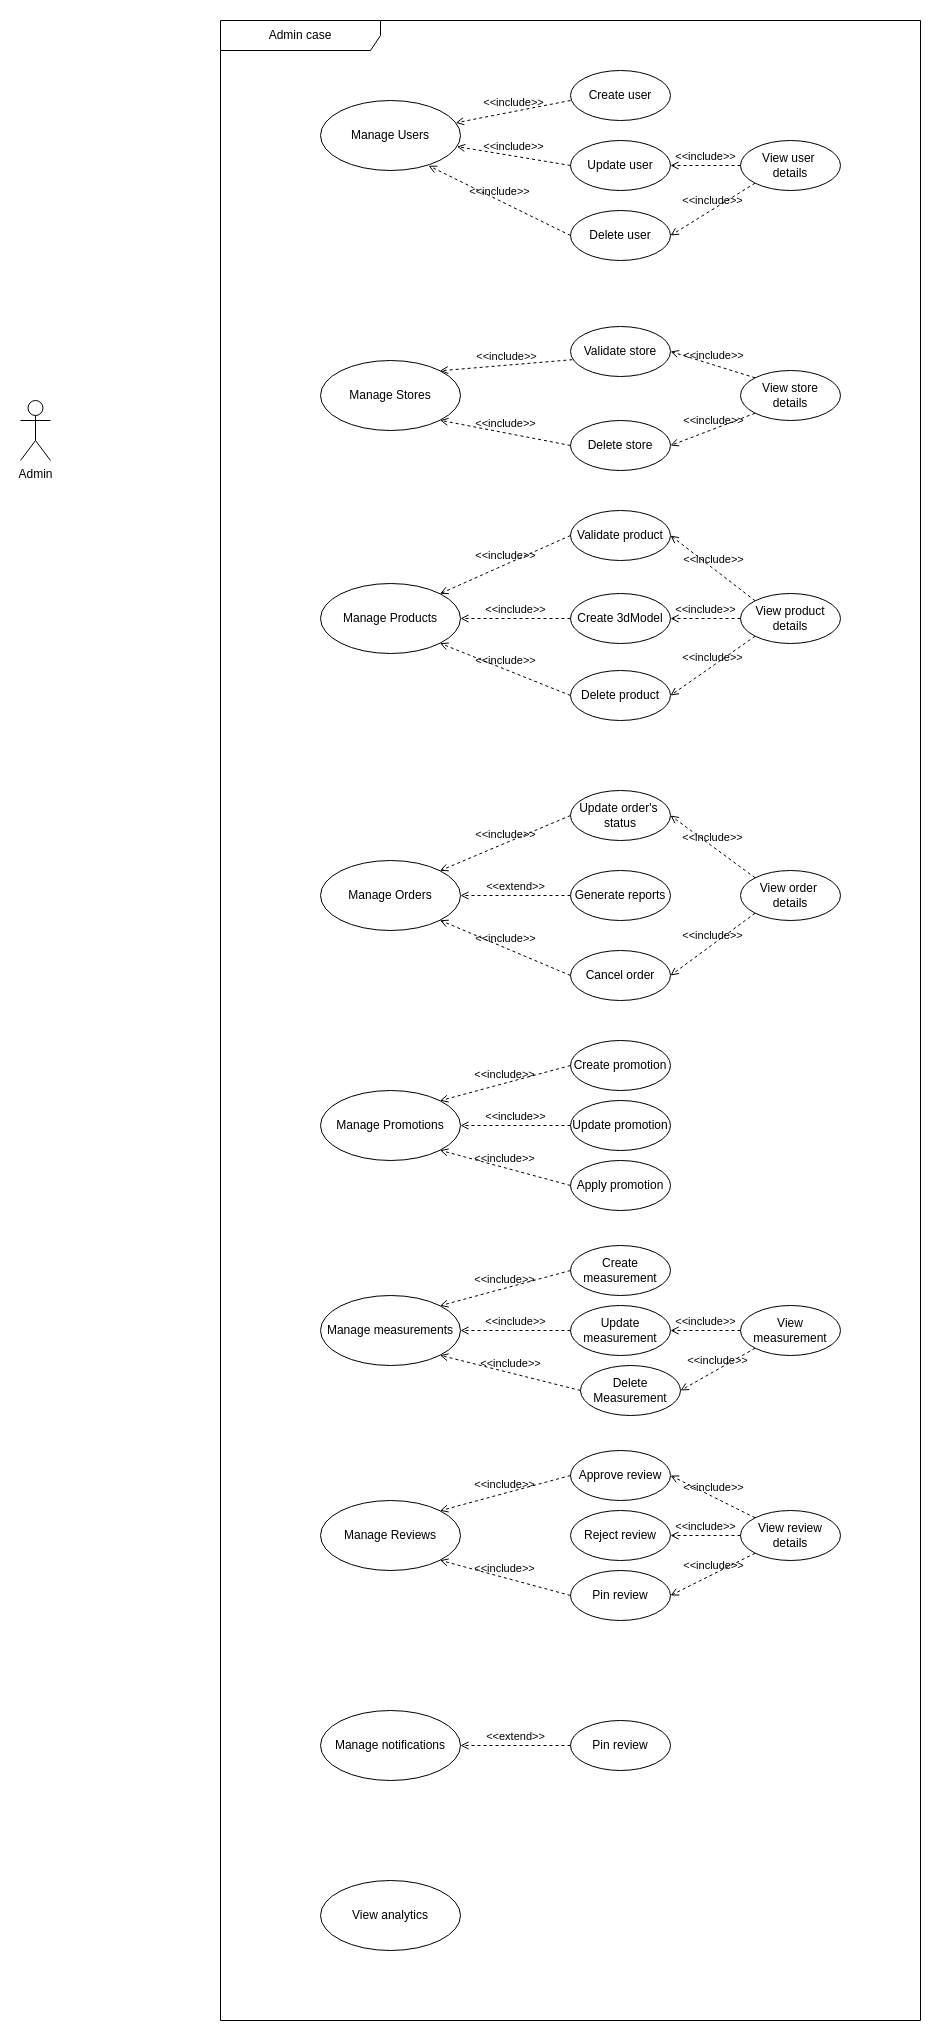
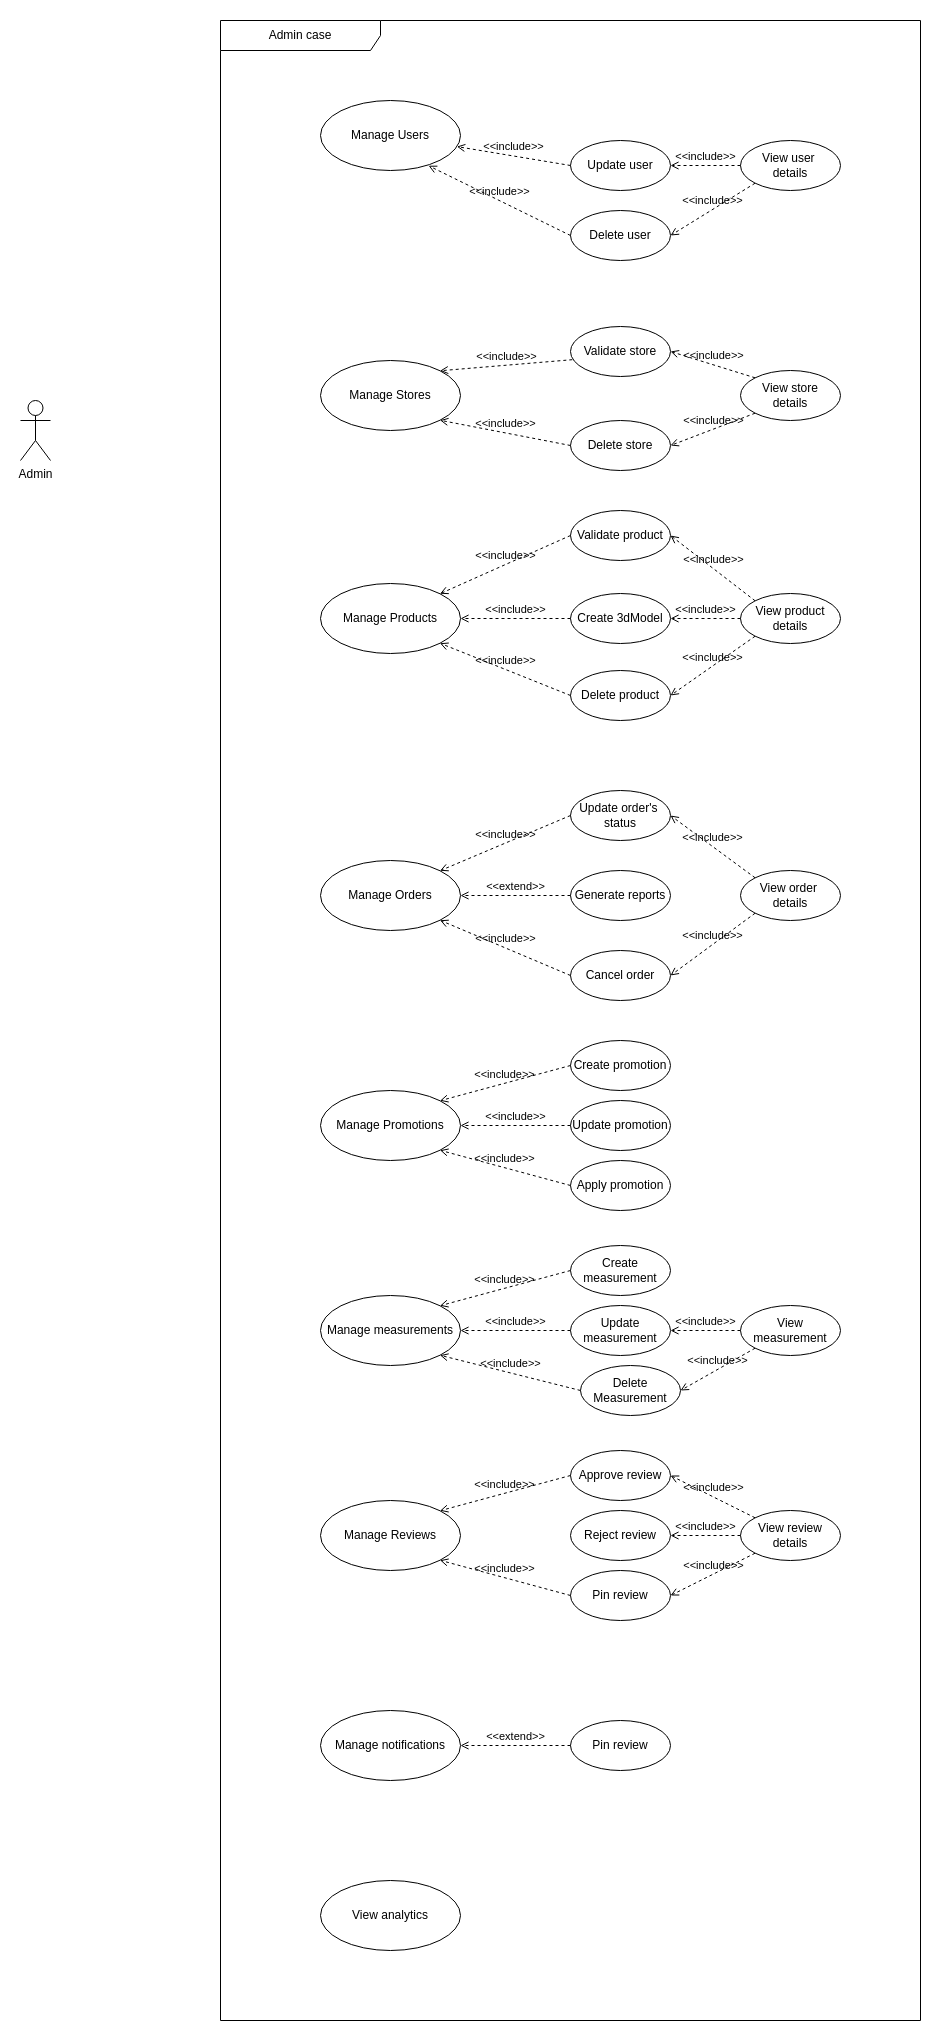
- <mxCell id="5" value="Create user" style="ellipse;whiteSpace=wrap;html=1;" vertex="1" parent="2"><mxGeometry x="350" y="50" width="100" height="50" as="geometry" /></mxCell>
- <mxCell id="11" value="&amp;lt;&amp;lt;include&amp;gt;&amp;gt;" style="html=1;verticalAlign=bottom;labelBackgroundColor=none;endArrow=open;endFill=0;dashed=1;rounded=0;exitX=0;exitY=0.6;exitDx=0;exitDy=0;exitPerimeter=0;" edge="1" parent="2" source="5" target="3"><mxGeometry width="160" relative="1" as="geometry"><mxPoint x="360" y="155" as="sourcePoint" /><mxPoint x="290" y="155" as="targetPoint" /></mxGeometry></mxCell>
